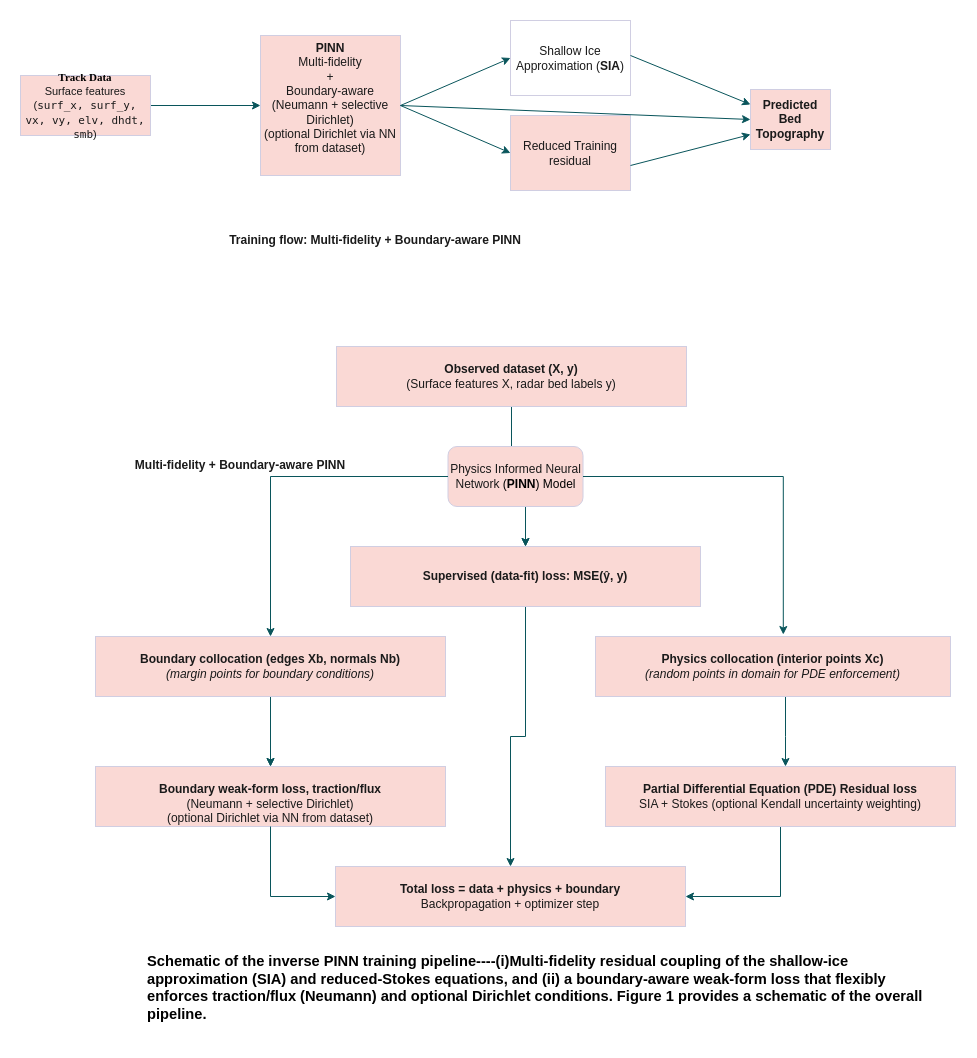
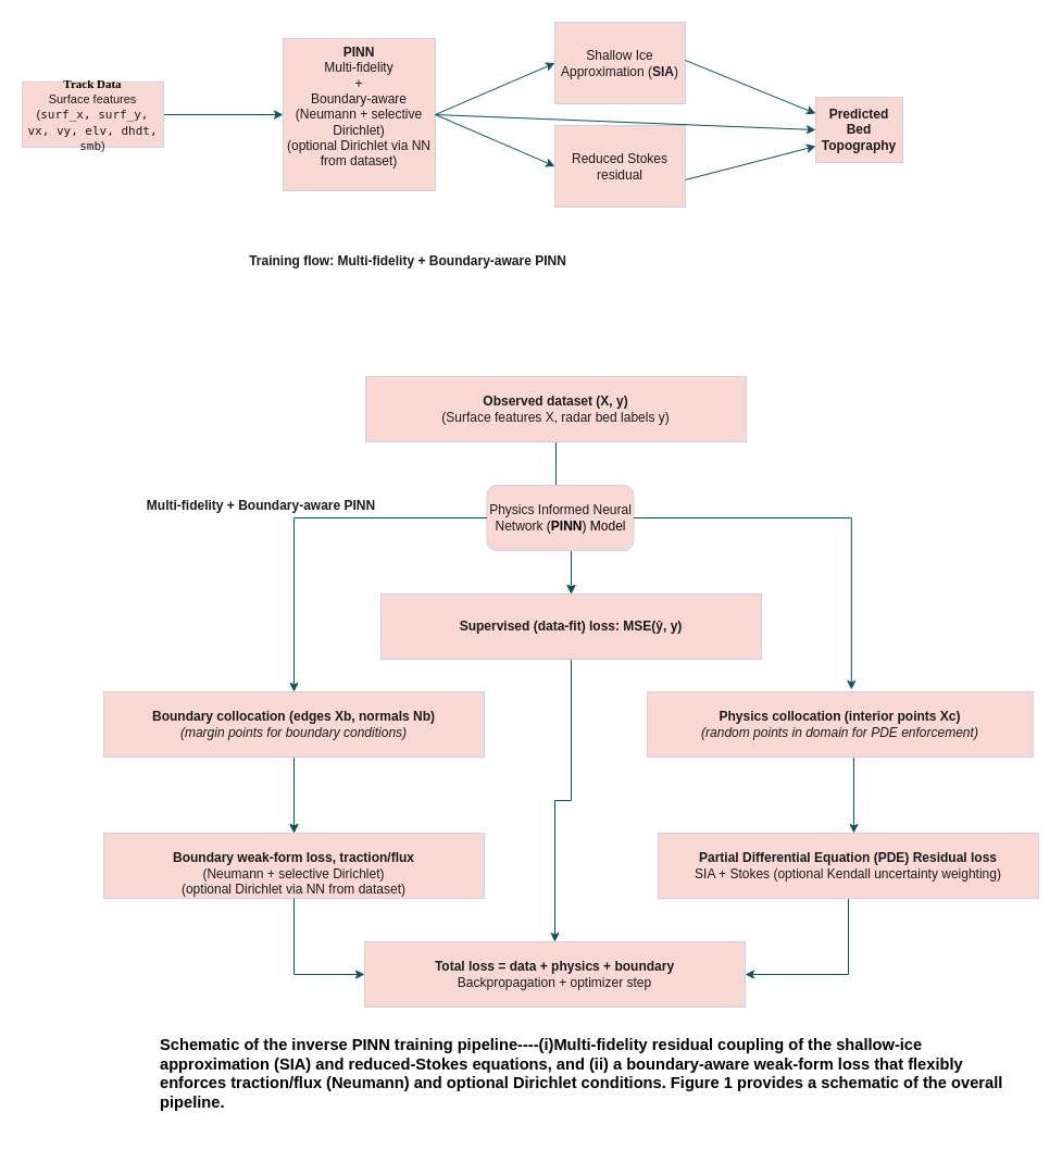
- <mxCell id="6" value="Shallow Ice Approximation (&lt;b&gt;SIA&lt;/b&gt;)" style="rounded=0;whiteSpace=wrap;html=1;labelBackgroundColor=none;fillColor=#ffffff;strokeColor=#D0CEE2;fontColor=#1A1A1A;" vertex="1" parent="1"><mxGeometry x="510" y="20" width="120" height="75" as="geometry" /></mxCell>
+ <mxCell id="6" value="Shallow Ice Approximation (&lt;b&gt;SIA&lt;/b&gt;)" style="rounded=0;whiteSpace=wrap;html=1;labelBackgroundColor=none;fillColor=#FAD9D5;strokeColor=#D0CEE2;fontColor=#1A1A1A;" vertex="1" parent="1"><mxGeometry x="510" y="20" width="120" height="75" as="geometry" /></mxCell>
- <mxCell id="7" value="Reduced Training residual" style="rounded=0;whiteSpace=wrap;html=1;labelBackgroundColor=none;fillColor=#FAD9D5;strokeColor=#D0CEE2;fontColor=#1A1A1A;" vertex="1" parent="1"><mxGeometry x="510" y="115" width="120" height="75" as="geometry" /></mxCell>
+ <mxCell id="7" value="Reduced Stokes residual" style="rounded=0;whiteSpace=wrap;html=1;labelBackgroundColor=none;fillColor=#FAD9D5;strokeColor=#D0CEE2;fontColor=#1A1A1A;" vertex="1" parent="1"><mxGeometry x="510" y="115" width="120" height="75" as="geometry" /></mxCell>
